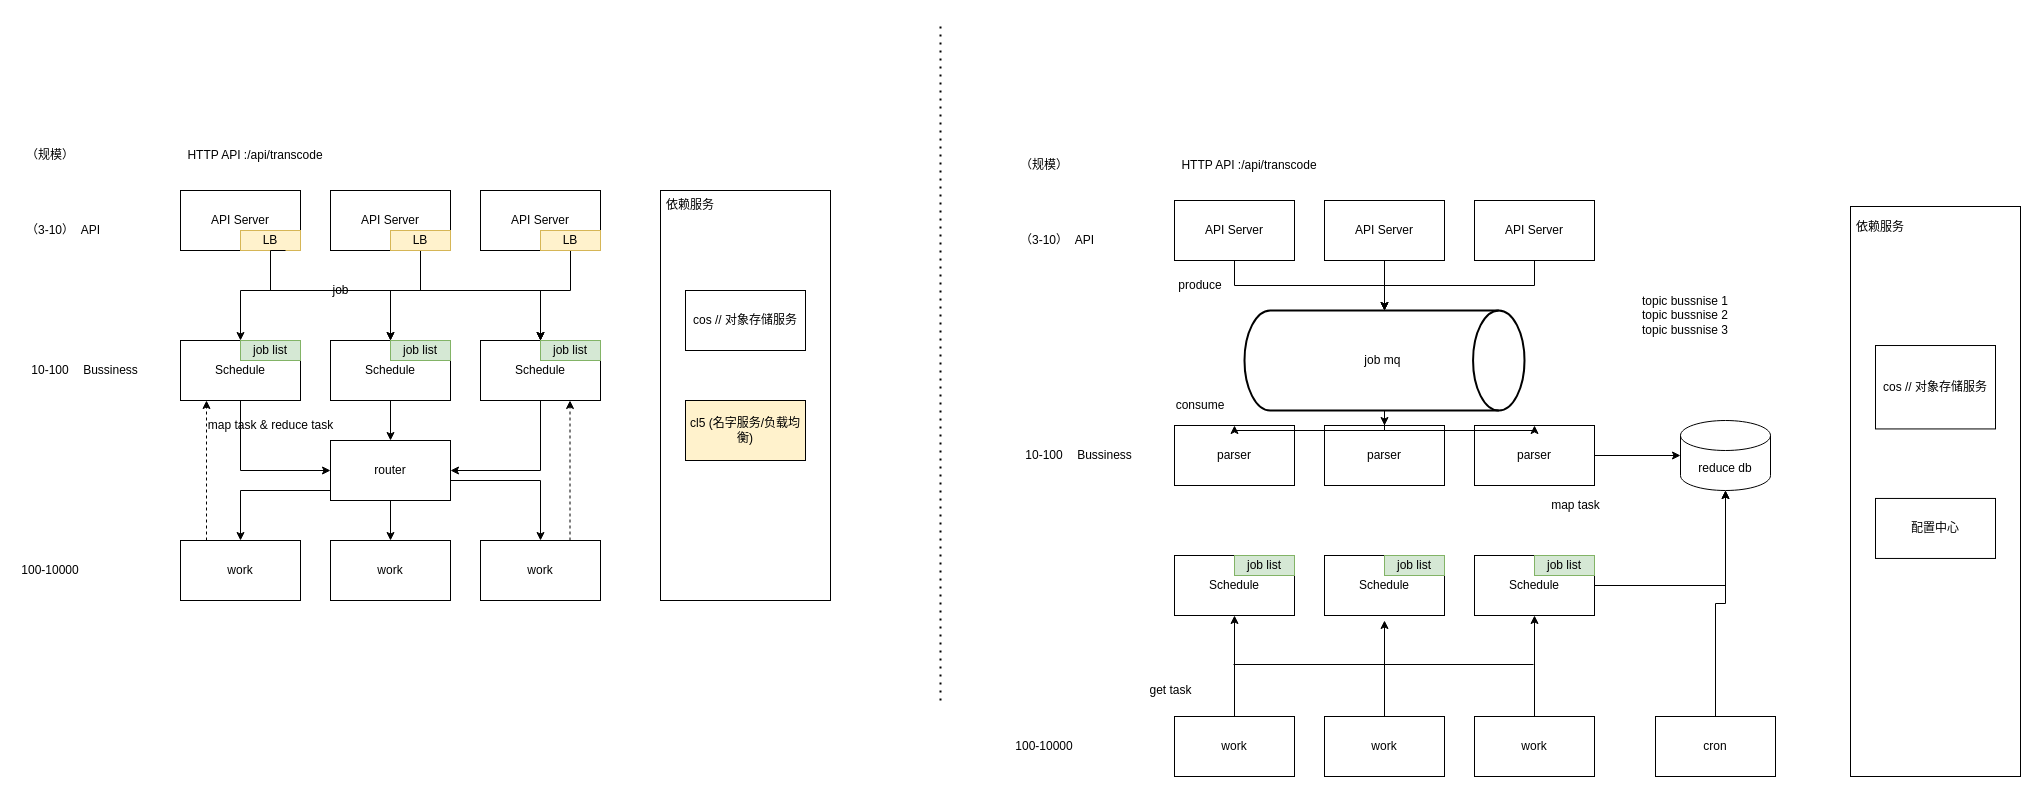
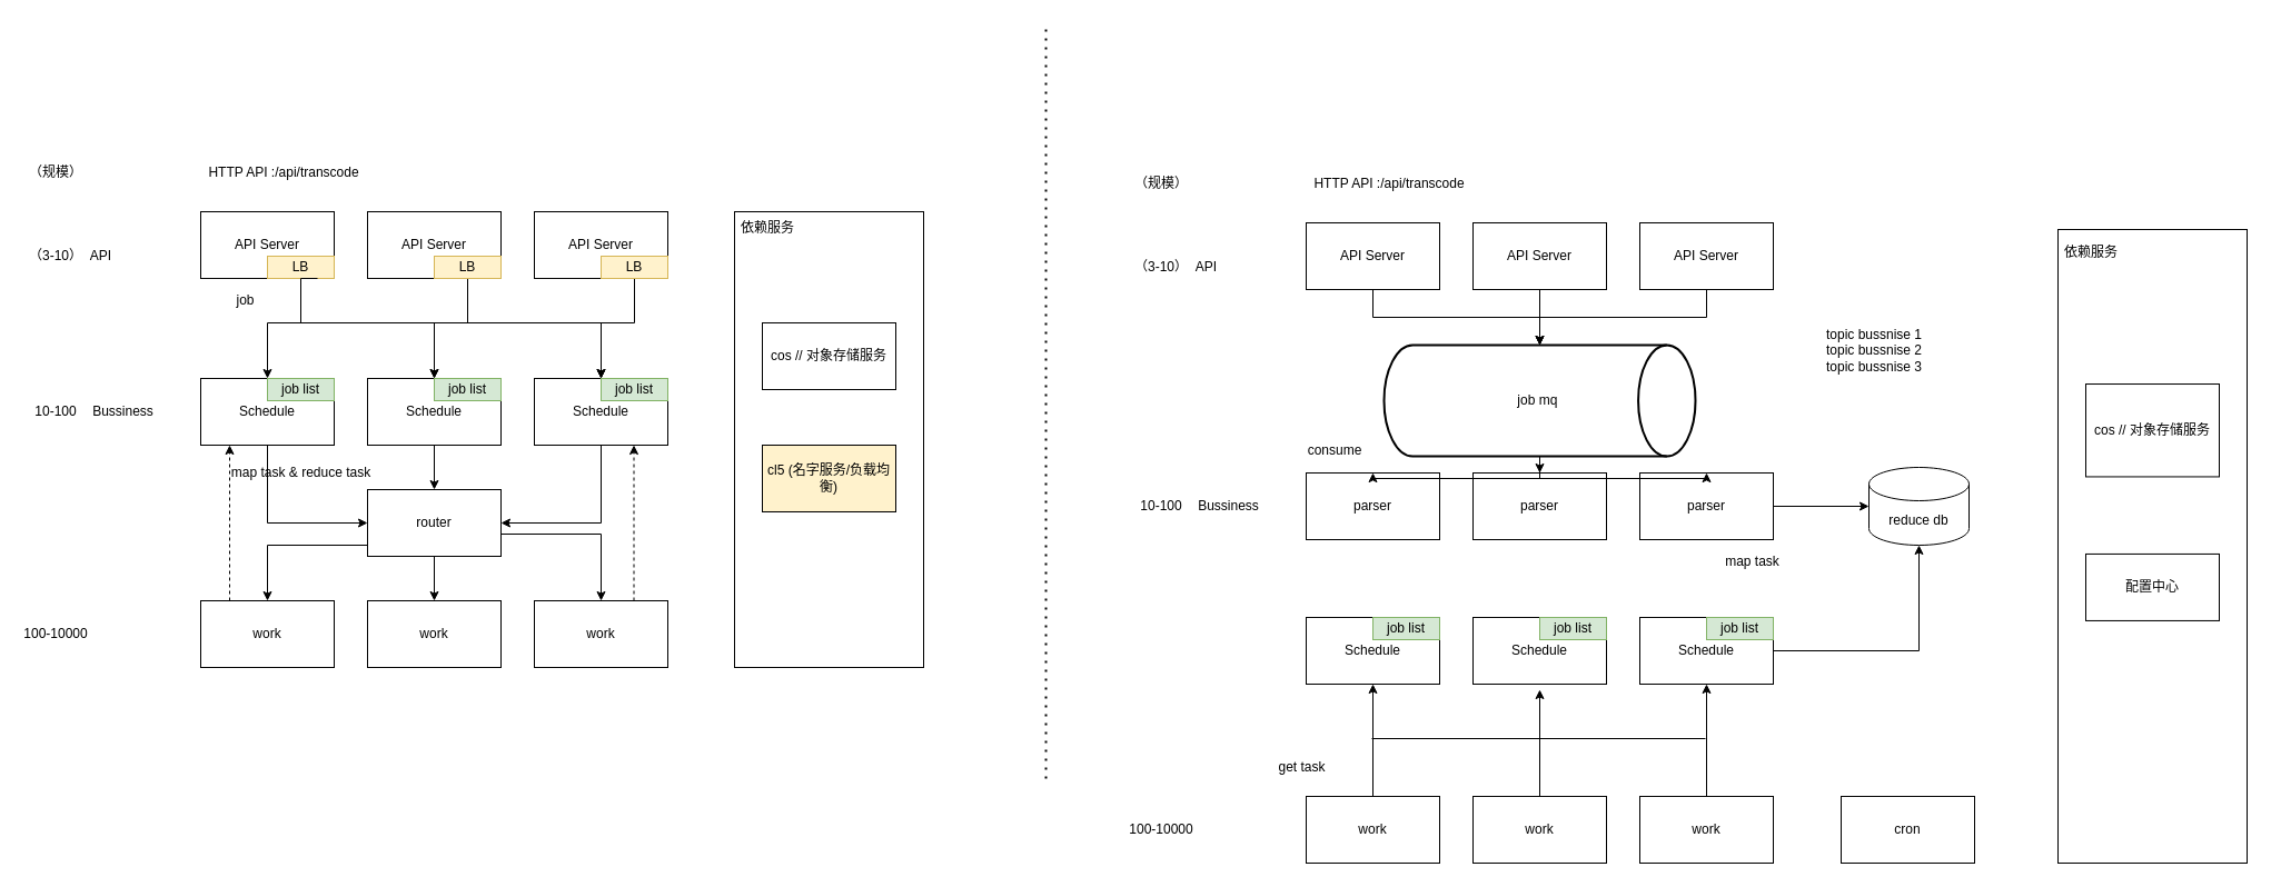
- <mxCell id="69" value="produce" style="text;html=1;strokeColor=none;fillColor=none;align=center;verticalAlign=middle;whiteSpace=wrap;rounded=0;" parent="1" vertex="1"><mxGeometry x="1170" y="270" width="60" height="30" as="geometry" /></mxCell>
- <mxCell id="73" value="job" style="text;html=1;align=center;verticalAlign=middle;resizable=0;points=[];autosize=1;strokeColor=none;fillColor=none;" parent="1" vertex="1"><mxGeometry x="320" y="275" width="40" height="30" as="geometry" /></mxCell>
+ <mxCell id="73" value="job" style="text;html=1;align=center;verticalAlign=middle;resizable=0;points=[];autosize=1;strokeColor=none;fillColor=none;" parent="1" vertex="1"><mxGeometry x="200" y="255" width="40" height="30" as="geometry" /></mxCell>
- <mxCell id="89" style="edgeStyle=orthogonalEdgeStyle;rounded=0;orthogonalLoop=1;jettySize=auto;html=1;entryX=0.5;entryY=1;entryDx=0;entryDy=0;entryPerimeter=0;" edge="1" parent="1" source="90" target="75"><mxGeometry relative="1" as="geometry" /></mxCell>
